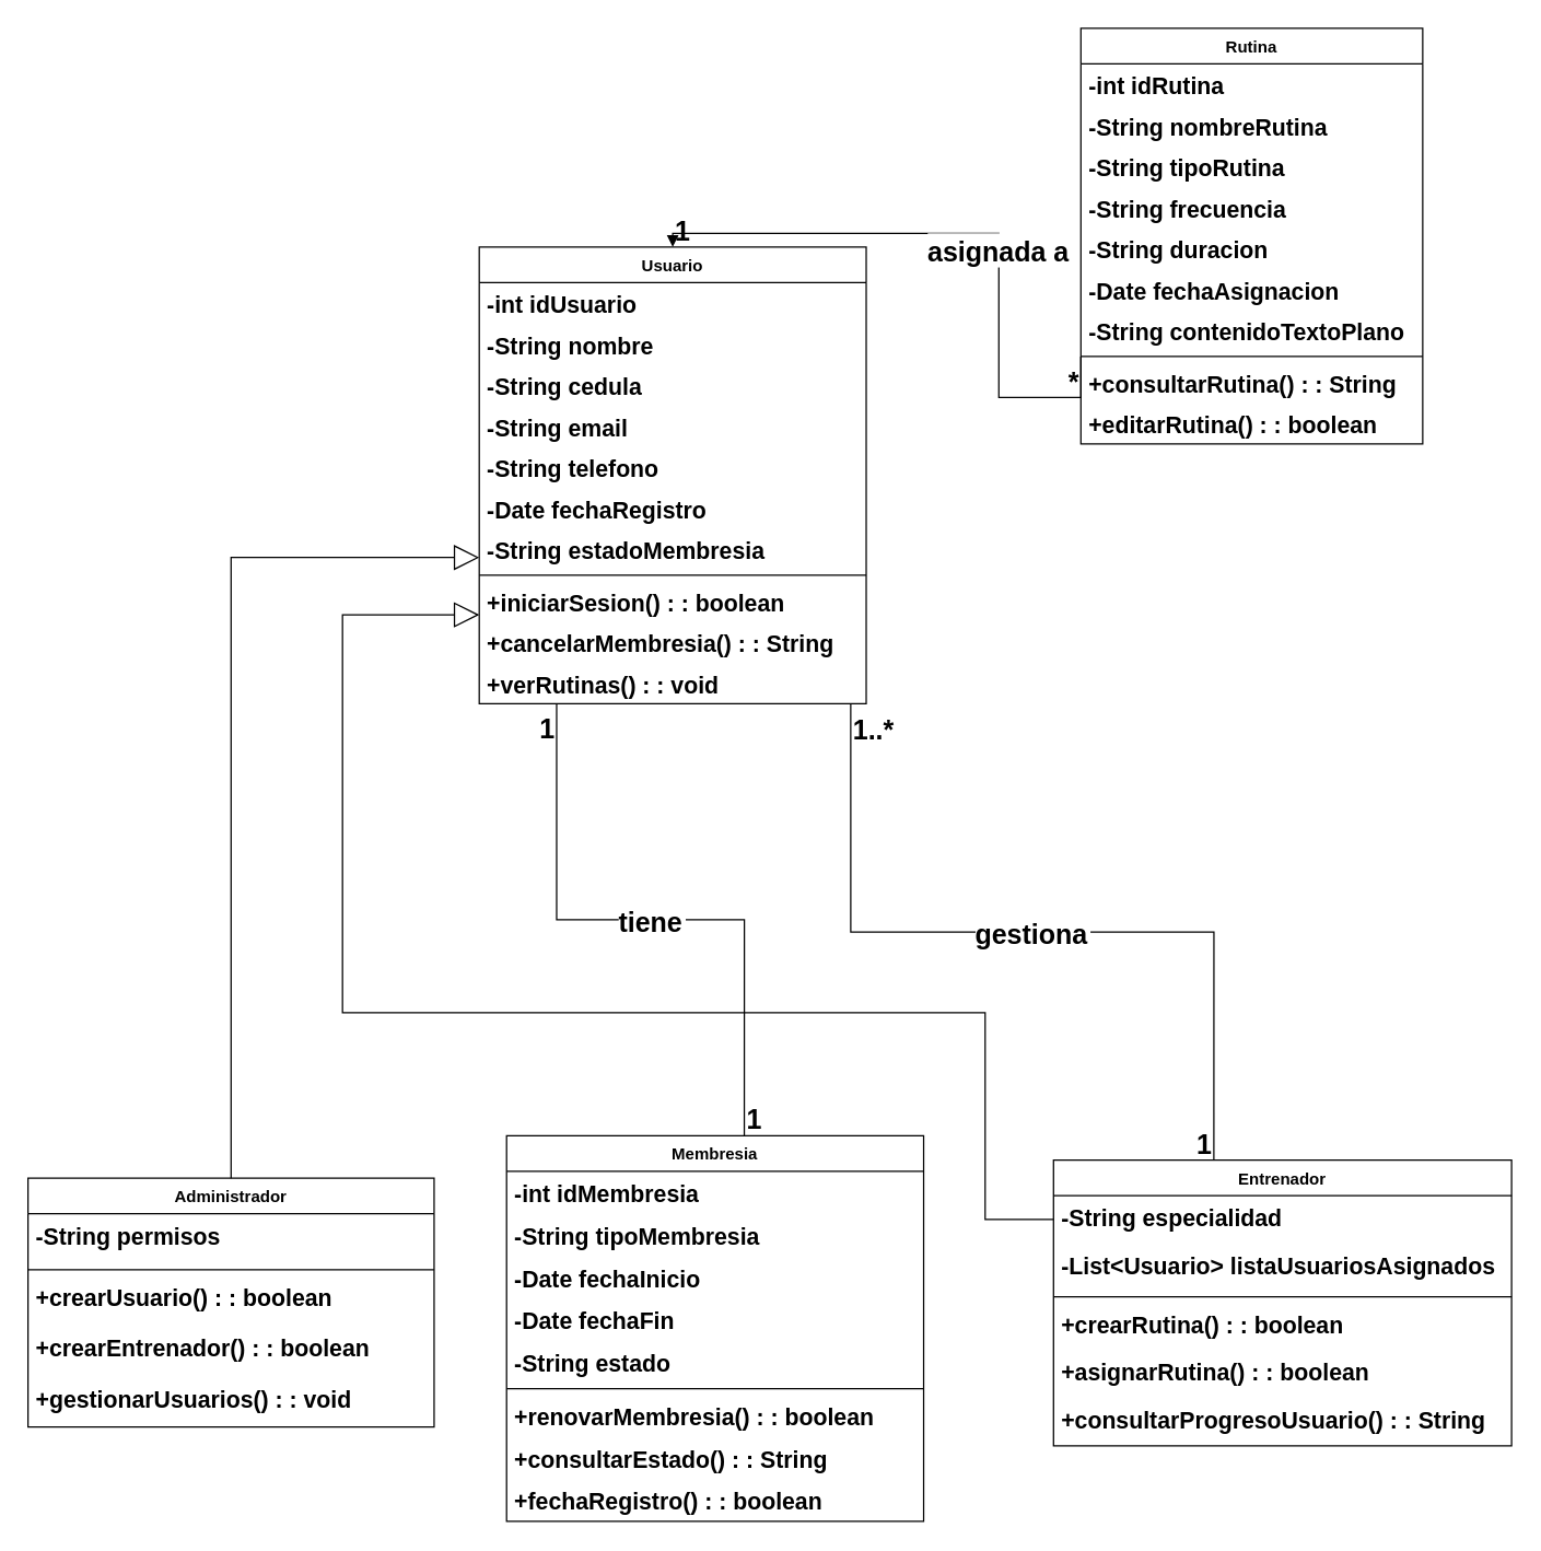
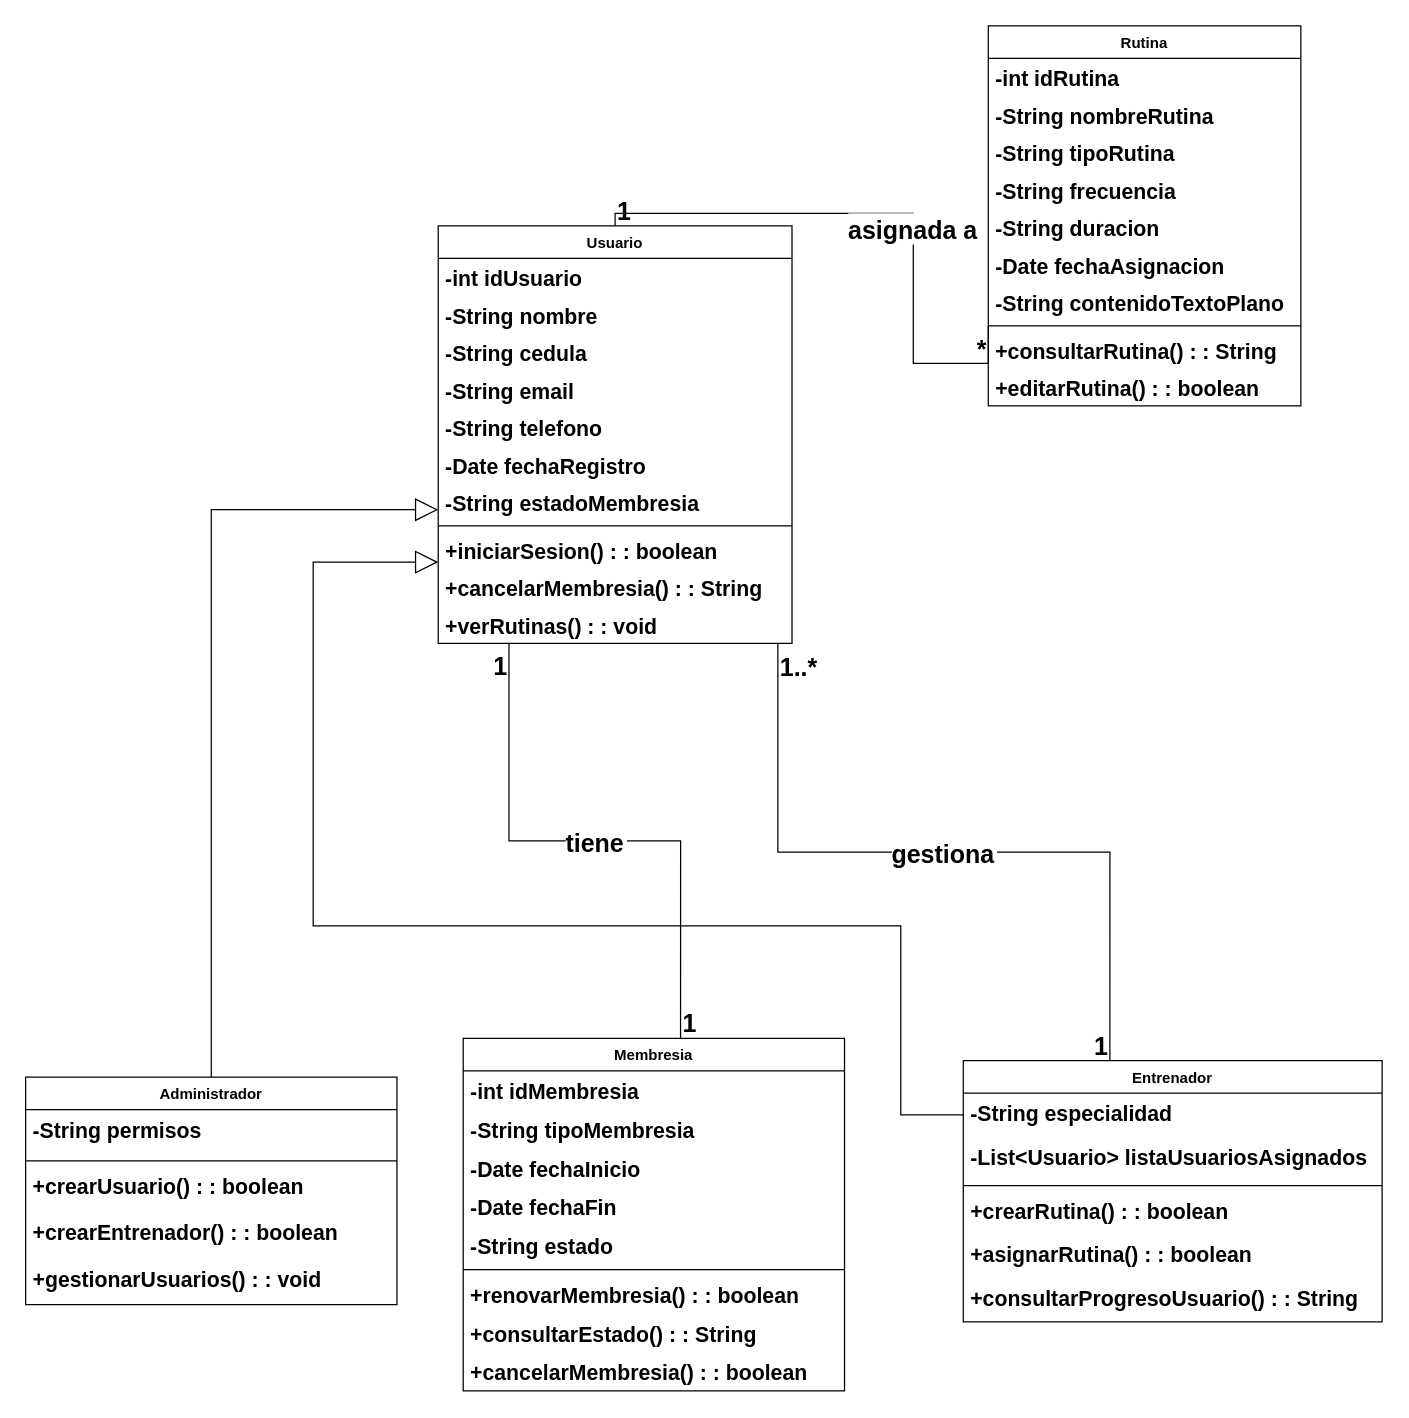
- <mxCell id="56" value="asignada a" style="startArrow=none;endArrow=block;exitX=0;exitY=0.79;entryX=0.5;entryY=0;rounded=0;edgeStyle=orthogonalEdgeStyle;fontSize=20;fontStyle=1;" edge="1" parent="1" source="27" target="2"><mxGeometry x="-0.137" relative="1" as="geometry"><Array as="points"><mxPoint x="790" y="290" /><mxPoint x="730" y="290" /><mxPoint x="730" y="170" /><mxPoint x="492" y="170" /></Array><mxPoint as="offset" /></mxGeometry></mxCell>
+ <mxCell id="56" value="asignada a" style="startArrow=none;endArrow=none;exitX=0;exitY=0.79;entryX=0.5;entryY=0;rounded=0;edgeStyle=orthogonalEdgeStyle;fontSize=20;fontStyle=1" edge="1" parent="1" source="27" target="2"><mxGeometry x="-0.137" relative="1" as="geometry"><Array as="points"><mxPoint x="790" y="290" /><mxPoint x="730" y="290" /><mxPoint x="730" y="170" /><mxPoint x="492" y="170" /></Array><mxPoint as="offset" /></mxGeometry></mxCell>
- <mxCell id="47" value="+fechaRegistro() : : boolean" style="text;strokeColor=none;fillColor=none;align=left;verticalAlign=top;spacingLeft=4;spacingRight=4;overflow=hidden;rotatable=0;points=[[0,0.5],[1,0.5]];portConstraint=eastwest;fontSize=17;fontStyle=1" vertex="1" parent="38"><mxGeometry y="251" width="305" height="31" as="geometry" /></mxCell>
+ <mxCell id="47" value="+cancelarMembresia() : : boolean" style="text;strokeColor=none;fillColor=none;align=left;verticalAlign=top;spacingLeft=4;spacingRight=4;overflow=hidden;rotatable=0;points=[[0,0.5],[1,0.5]];portConstraint=eastwest;fontSize=17;fontStyle=1" vertex="1" parent="38"><mxGeometry y="251" width="305" height="31" as="geometry" /></mxCell>
